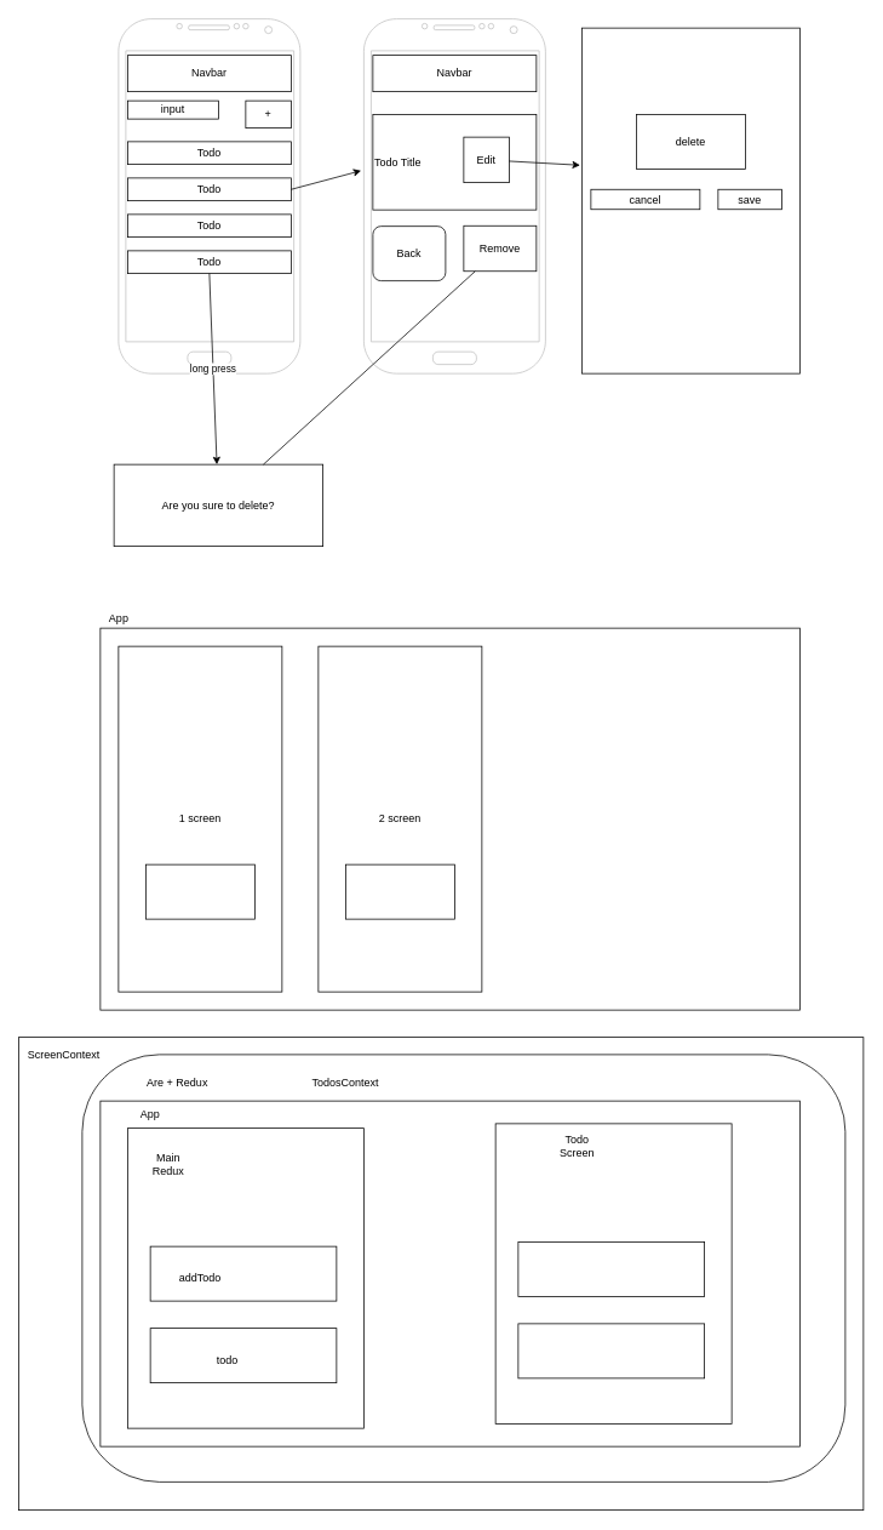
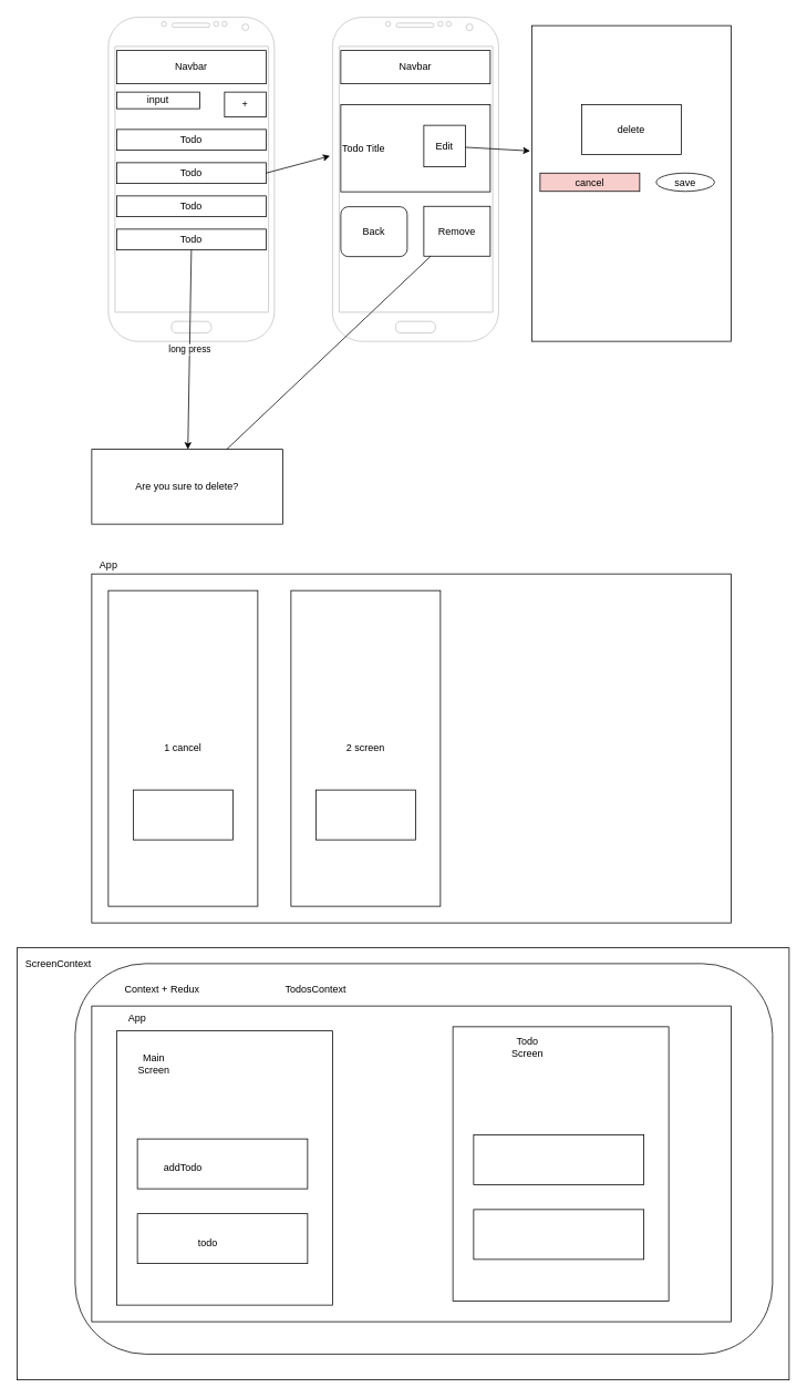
- <mxCell id="20" value="cancel" style="rounded=0;whiteSpace=wrap;html=1;" parent="1" vertex="1"><mxGeometry x="650" y="207.5" width="120" height="22" as="geometry" /></mxCell>
+ <mxCell id="20" value="cancel" style="rounded=0;whiteSpace=wrap;html=1;fillColor=#f8cecc;" parent="1" vertex="1"><mxGeometry x="650" y="207.5" width="120" height="22" as="geometry" /></mxCell>
- <mxCell id="21" value="save" style="rounded=0;whiteSpace=wrap;html=1;" parent="1" vertex="1"><mxGeometry x="790" y="207.5" width="70" height="22" as="geometry" /></mxCell>
+ <mxCell id="21" value="save" style="ellipse;whiteSpace=wrap;html=1;" parent="1" vertex="1"><mxGeometry x="790" y="207.5" width="70" height="22" as="geometry" /></mxCell>
- <mxCell id="15" value="Remove" style="rounded=0;whiteSpace=wrap;html=1;" parent="1" vertex="1"><mxGeometry x="510" y="247.5" width="80" height="50" as="geometry" /></mxCell>
+ <mxCell id="15" value="Remove" style="rounded=0;whiteSpace=wrap;html=1;" parent="1" vertex="1"><mxGeometry x="510" y="247.5" width="80" height="60" as="geometry" /></mxCell>
- <mxCell id="22" value="Are you sure to delete?" style="rounded=0;whiteSpace=wrap;html=1;" parent="1" vertex="1"><mxGeometry x="125" y="510" width="230" height="90" as="geometry" /></mxCell>
+ <mxCell id="22" value="Are you sure to delete?" style="rounded=0;whiteSpace=wrap;html=1;" parent="1" vertex="1"><mxGeometry x="110" y="540" width="230" height="90" as="geometry" /></mxCell>
- <mxCell id="27" value="1 screen" style="rounded=0;whiteSpace=wrap;html=1;" parent="1" vertex="1"><mxGeometry x="130" y="710" width="180" height="380" as="geometry" /></mxCell>
+ <mxCell id="27" value="1 cancel" style="rounded=0;whiteSpace=wrap;html=1;" parent="1" vertex="1"><mxGeometry x="130" y="710" width="180" height="380" as="geometry" /></mxCell>
- <mxCell id="32" value="Are + Redux" style="text;html=1;strokeColor=none;fillColor=none;align=center;verticalAlign=middle;whiteSpace=wrap;rounded=0;" vertex="1" parent="1"><mxGeometry x="110" y="1180" width="170" height="20" as="geometry" /></mxCell>
+ <mxCell id="32" value="Context + Redux" style="text;html=1;strokeColor=none;fillColor=none;align=center;verticalAlign=middle;whiteSpace=wrap;rounded=0;" vertex="1" parent="1"><mxGeometry x="110" y="1180" width="170" height="20" as="geometry" /></mxCell>
- <mxCell id="40" value="Main Redux" style="text;html=1;strokeColor=none;fillColor=none;align=center;verticalAlign=middle;whiteSpace=wrap;rounded=0;" vertex="1" parent="1"><mxGeometry x="165" y="1270" width="40" height="20" as="geometry" /></mxCell>
+ <mxCell id="40" value="Main Screen" style="text;html=1;strokeColor=none;fillColor=none;align=center;verticalAlign=middle;whiteSpace=wrap;rounded=0;" vertex="1" parent="1"><mxGeometry x="165" y="1270" width="40" height="20" as="geometry" /></mxCell>
